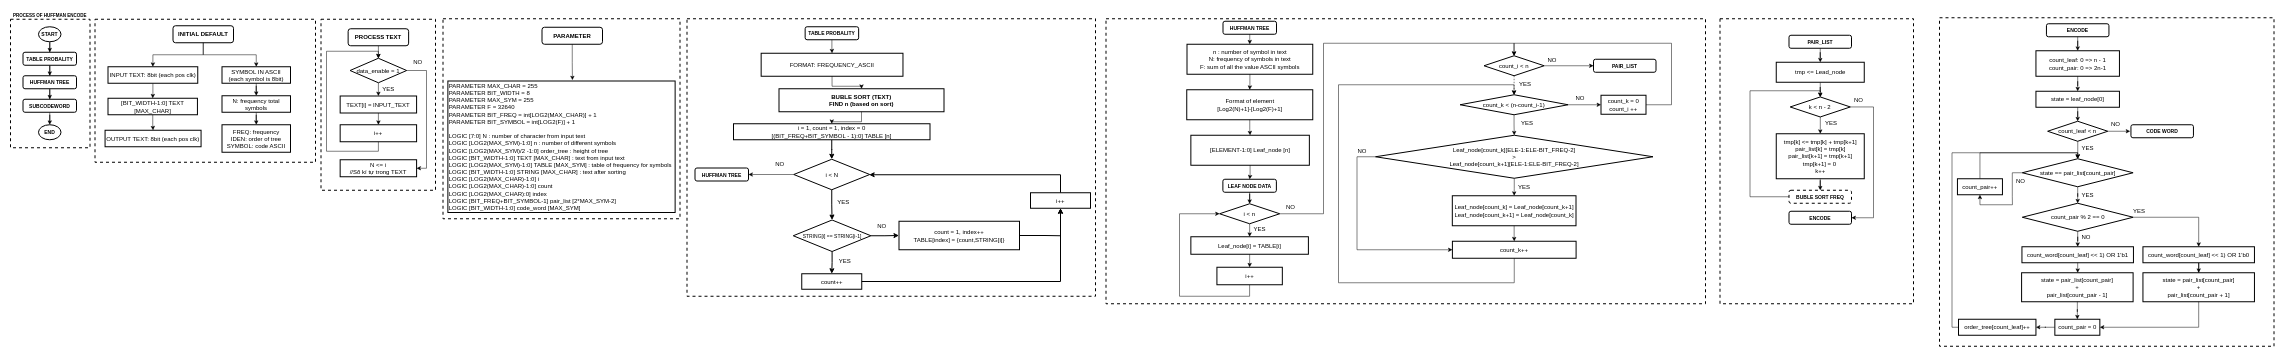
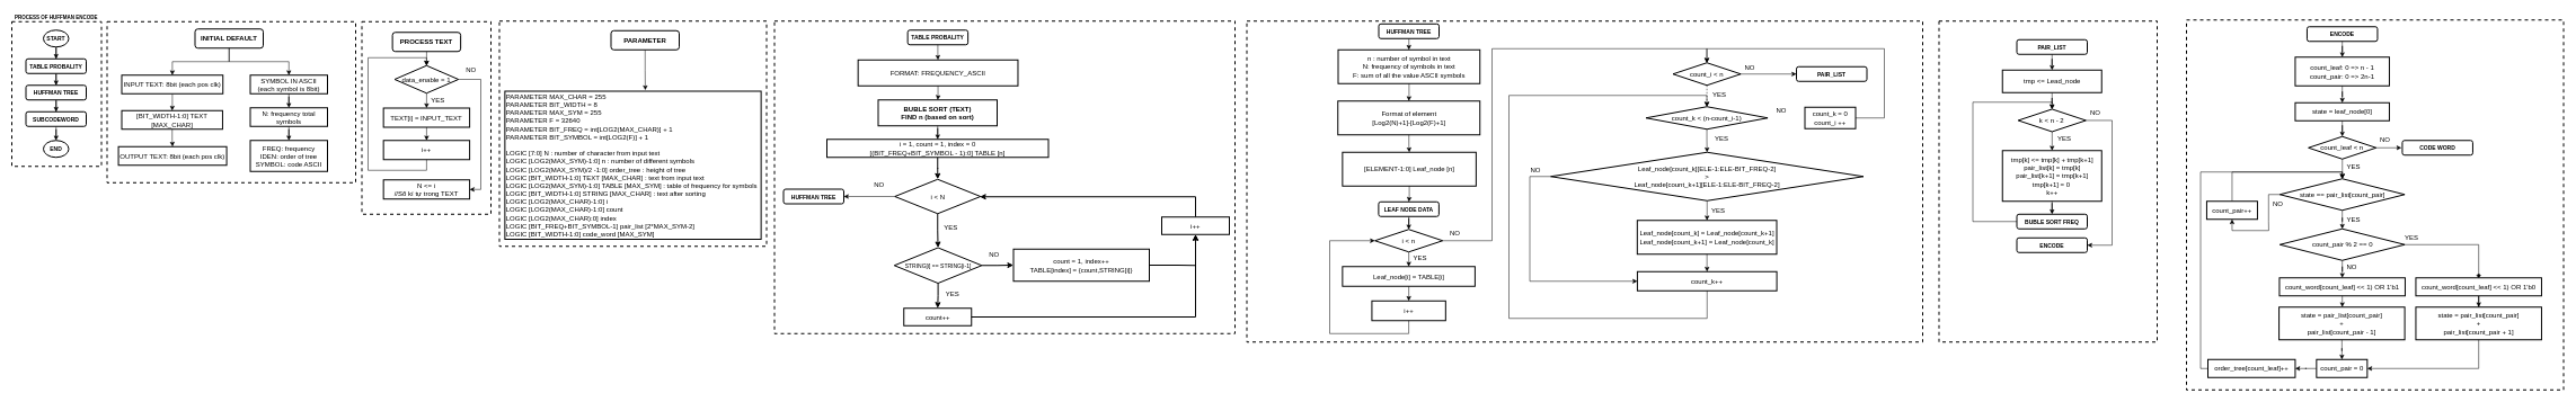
- <mxCell id="79" value="&lt;b&gt;BUBLE SORT (TEXT)&lt;br&gt;FIND n (based on sort)&lt;br&gt;&lt;/b&gt;" style="rounded=0;whiteSpace=wrap;html=1;strokeWidth=2;" parent="74" vertex="1"><mxGeometry x="184" y="140" width="330" height="46" as="geometry" /></mxCell>
+ <mxCell id="79" value="&lt;b&gt;BUBLE SORT (TEXT)&lt;br&gt;FIND n (based on sort)&lt;br&gt;&lt;/b&gt;" style="rounded=0;whiteSpace=wrap;html=1;strokeWidth=2;" parent="74" vertex="1"><mxGeometry x="184" y="140" width="211" height="46" as="geometry" /></mxCell>
- <mxCell id="57" style="edgeStyle=orthogonalEdgeStyle;rounded=0;orthogonalLoop=1;jettySize=auto;html=1;entryX=0;entryY=0.5;entryDx=0;entryDy=0;" parent="15" source="50" target="56" edge="1"><mxGeometry relative="1" as="geometry"><mxPoint x="977.242" y="172" as="targetPoint" /></mxGeometry></mxCell>
- <mxCell id="70" value="&lt;span style=&quot;font-size: 10px;&quot;&gt;&lt;b&gt;BUBLE SORT FREQ&lt;/b&gt;&lt;/span&gt;" style="rounded=1;whiteSpace=wrap;html=1;strokeWidth=2;dashed=1;" parent="58" vertex="1"><mxGeometry x="138.01" y="343" width="125" height="26" as="geometry" /></mxCell>
+ <mxCell id="70" value="&lt;span style=&quot;font-size: 10px;&quot;&gt;&lt;b&gt;BUBLE SORT FREQ&lt;/b&gt;&lt;/span&gt;" style="rounded=1;whiteSpace=wrap;html=1;strokeWidth=2;" parent="58" vertex="1"><mxGeometry x="138.01" y="343" width="125" height="26" as="geometry" /></mxCell>
- <mxCell id="128" style="edgeStyle=orthogonalEdgeStyle;rounded=0;orthogonalLoop=1;jettySize=auto;html=1;entryX=0.5;entryY=0;entryDx=0;entryDy=0;" parent="101" source="120" target="127" edge="1"><mxGeometry relative="1" as="geometry"><mxPoint x="428.112" y="399" as="targetPoint" /></mxGeometry></mxCell>
+ <mxCell id="128" style="edgeStyle=orthogonalEdgeStyle;rounded=0;orthogonalLoop=1;jettySize=auto;html=1;entryX=0.5;entryY=0;entryDx=0;entryDy=0;endArrow=diamond;" parent="101" source="120" target="127" edge="1"><mxGeometry relative="1" as="geometry"><mxPoint x="428.112" y="399" as="targetPoint" /></mxGeometry></mxCell>
